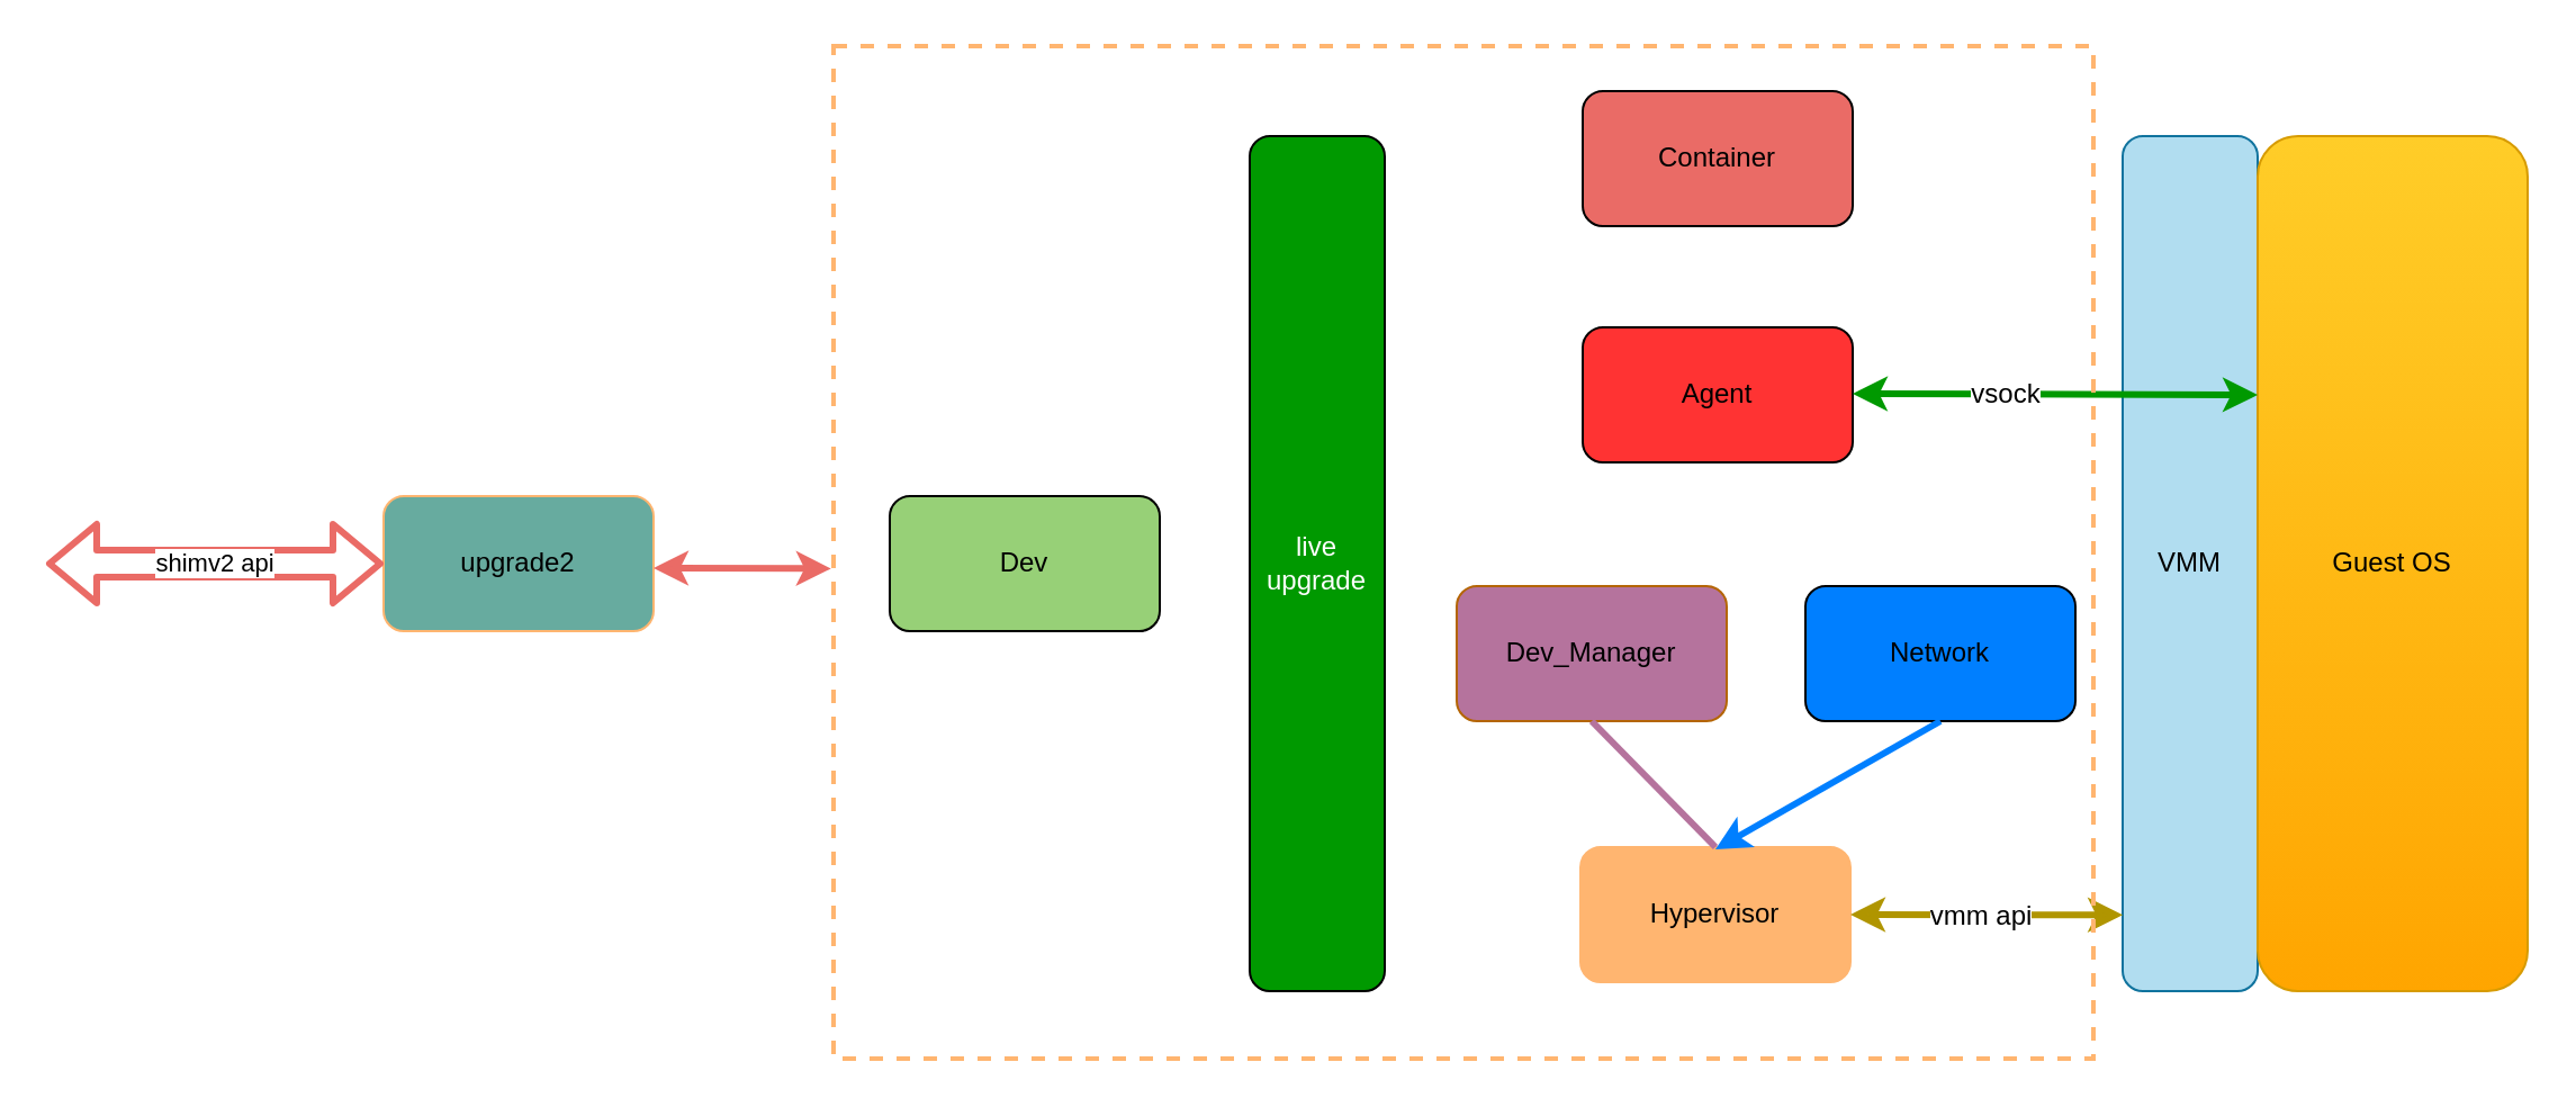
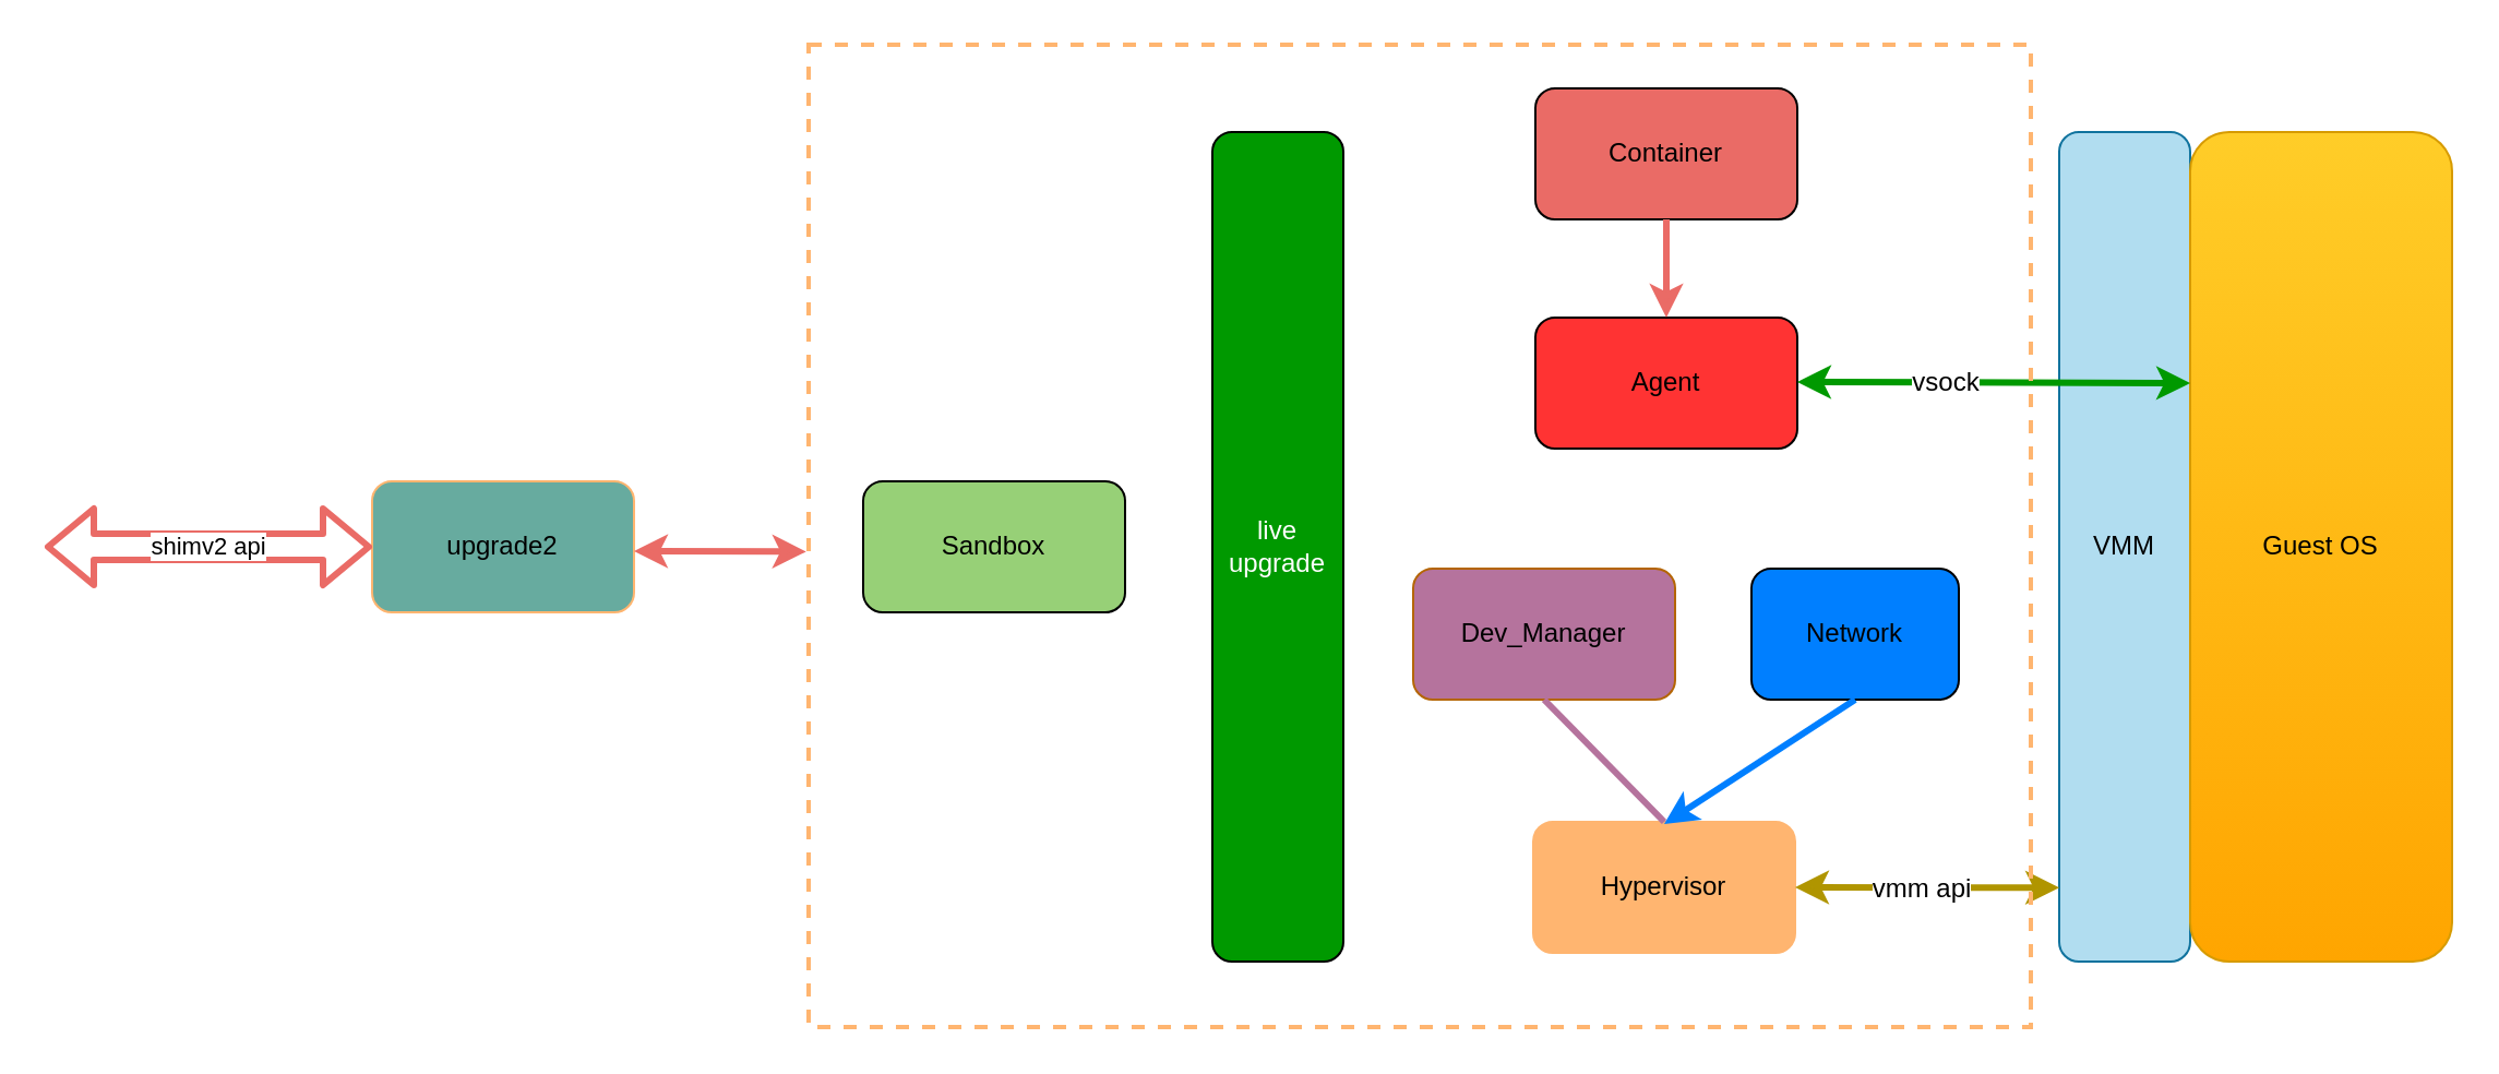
+ <mxCell id="17" value="" style="endArrow=classic;html=1;strokeColor=#EA6B66;strokeWidth=3;exitX=0.5;exitY=1;exitDx=0;exitDy=0;entryX=0.5;entryY=0;entryDx=0;entryDy=0;" edge="1" parent="1" source="8" target="5"><mxGeometry width="50" height="50" relative="1" as="geometry"><mxPoint x="393" y="510" as="sourcePoint" /><mxPoint x="443" y="460" as="targetPoint" /></mxGeometry></mxCell>
- <mxCell id="2" value="Dev" style="rounded=1;whiteSpace=wrap;html=1;fillColor=#97D077;" vertex="1" parent="1"><mxGeometry x="395" y="220" width="120" height="60" as="geometry" /></mxCell>
+ <mxCell id="2" value="Sandbox" style="rounded=1;whiteSpace=wrap;html=1;fillColor=#97D077;" vertex="1" parent="1"><mxGeometry x="395" y="220" width="120" height="60" as="geometry" /></mxCell>
- <mxCell id="7" value="Network" style="rounded=1;whiteSpace=wrap;html=1;fillColor=#007FFF;" vertex="1" parent="1"><mxGeometry x="802" y="260" width="120" height="60" as="geometry" /></mxCell>
+ <mxCell id="7" value="Network" style="rounded=1;whiteSpace=wrap;html=1;fillColor=#007FFF;" vertex="1" parent="1"><mxGeometry x="802" y="260" width="95" height="60" as="geometry" /></mxCell>
